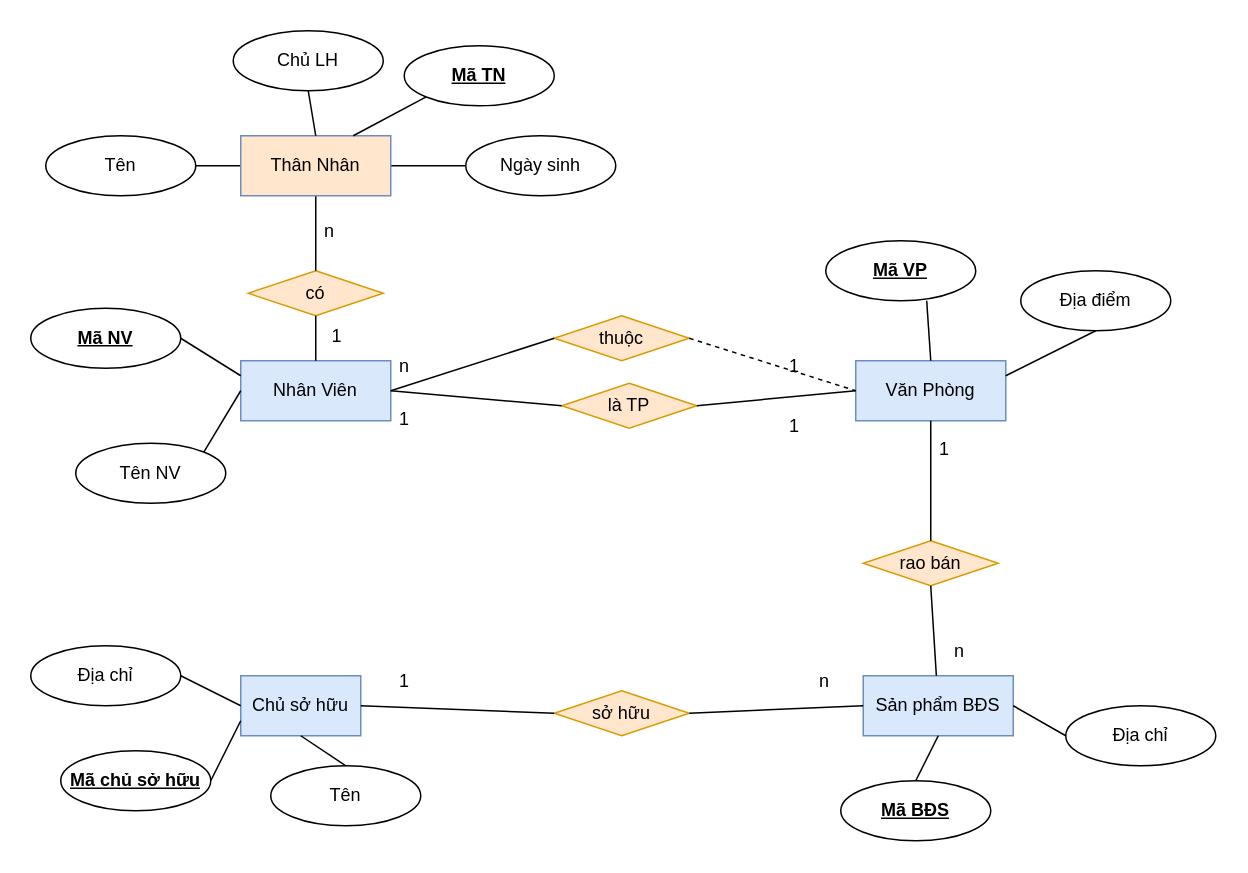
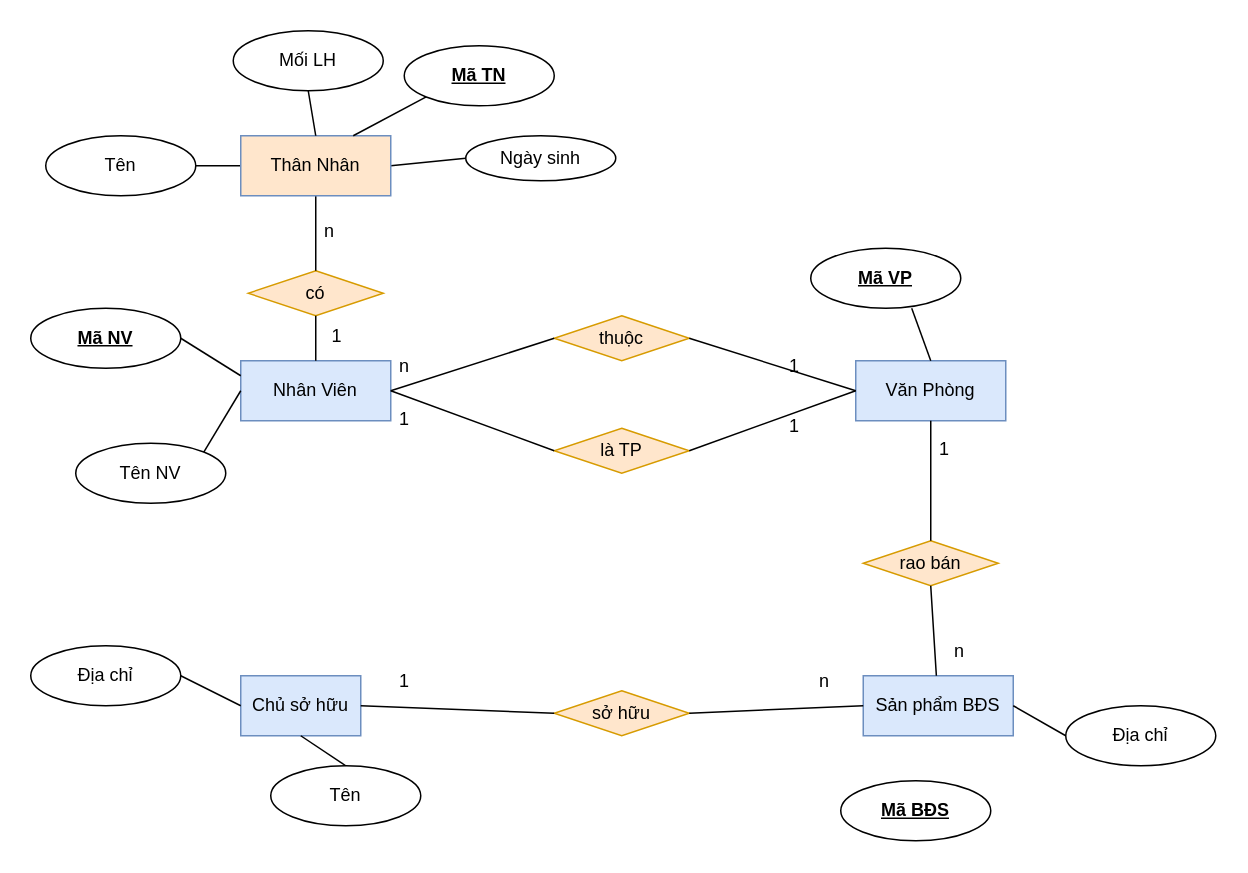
- <mxCell id="53" value="Chủ LH" style="ellipse;whiteSpace=wrap;html=1;align=center;gradientColor=none;" vertex="1" parent="1"><mxGeometry x="155" y="20" width="100" height="40" as="geometry" /></mxCell>
+ <mxCell id="53" value="Mối LH" style="ellipse;whiteSpace=wrap;html=1;align=center;gradientColor=none;" vertex="1" parent="1"><mxGeometry x="155" y="20" width="100" height="40" as="geometry" /></mxCell>
- <mxCell id="26" value="Ngày sinh" style="ellipse;whiteSpace=wrap;html=1;align=center;" parent="1" vertex="1"><mxGeometry x="310" y="90" width="100" height="40" as="geometry" /></mxCell>
+ <mxCell id="26" value="Ngày sinh" style="ellipse;whiteSpace=wrap;html=1;align=center;" parent="1" vertex="1"><mxGeometry x="310" y="90" width="100" height="30" as="geometry" /></mxCell>
- <mxCell id="21" value="Mã VP" style="ellipse;whiteSpace=wrap;html=1;align=center;fontStyle=5" parent="1" vertex="1"><mxGeometry x="550" y="160" width="100" height="40" as="geometry" /></mxCell>
+ <mxCell id="21" value="Mã VP" style="ellipse;whiteSpace=wrap;html=1;align=center;fontStyle=5" parent="1" vertex="1"><mxGeometry x="540" y="165" width="100" height="40" as="geometry" /></mxCell>
- <mxCell id="22" value="Địa điểm" style="ellipse;whiteSpace=wrap;html=1;align=center;" parent="1" vertex="1"><mxGeometry x="680" y="180" width="100" height="40" as="geometry" /></mxCell>
- <mxCell id="34" value="" style="endArrow=none;html=1;rounded=0;exitX=0.5;exitY=1;exitDx=0;exitDy=0;entryX=1;entryY=0.25;entryDx=0;entryDy=0;" parent="1" source="22" target="2" edge="1"><mxGeometry relative="1" as="geometry"><mxPoint x="320" y="330" as="sourcePoint" /><mxPoint x="480" y="330" as="targetPoint" /></mxGeometry></mxCell>
- <mxCell id="12" value="" style="endArrow=none;html=1;rounded=0;entryX=0;entryY=0.5;entryDx=0;entryDy=0;exitX=1;exitY=0.5;exitDx=0;exitDy=0;dashed=1;" parent="1" source="6" target="2" edge="1"><mxGeometry relative="1" as="geometry"><mxPoint x="320" y="330" as="sourcePoint" /><mxPoint x="480" y="330" as="targetPoint" /></mxGeometry></mxCell>
+ <mxCell id="12" value="" style="endArrow=none;html=1;rounded=0;entryX=0;entryY=0.5;entryDx=0;entryDy=0;exitX=1;exitY=0.5;exitDx=0;exitDy=0;" parent="1" source="6" target="2" edge="1"><mxGeometry relative="1" as="geometry"><mxPoint x="320" y="330" as="sourcePoint" /><mxPoint x="480" y="330" as="targetPoint" /></mxGeometry></mxCell>
- <mxCell id="7" value="là TP" style="shape=rhombus;perimeter=rhombusPerimeter;whiteSpace=wrap;html=1;align=center;fillColor=#ffe6cc;strokeColor=#d79b00;" parent="1" vertex="1"><mxGeometry x="374" y="255" width="90" height="30" as="geometry" /></mxCell>
+ <mxCell id="7" value="là TP" style="shape=rhombus;perimeter=rhombusPerimeter;whiteSpace=wrap;html=1;align=center;fillColor=#ffe6cc;strokeColor=#d79b00;" parent="1" vertex="1"><mxGeometry x="369" y="285" width="90" height="30" as="geometry" /></mxCell>
- <mxCell id="39" value="" style="endArrow=none;html=1;rounded=0;exitX=1;exitY=0.5;exitDx=0;exitDy=0;entryX=0;entryY=0.75;entryDx=0;entryDy=0;" parent="1" source="29" target="5" edge="1"><mxGeometry relative="1" as="geometry"><mxPoint x="370" y="380" as="sourcePoint" /><mxPoint x="530" y="380" as="targetPoint" /></mxGeometry></mxCell>
- <mxCell id="40" value="" style="endArrow=none;html=1;rounded=0;exitX=0.5;exitY=0;exitDx=0;exitDy=0;entryX=0.5;entryY=1;entryDx=0;entryDy=0;" parent="1" source="28" target="4" edge="1"><mxGeometry relative="1" as="geometry"><mxPoint x="380" y="390" as="sourcePoint" /><mxPoint x="540" y="390" as="targetPoint" /></mxGeometry></mxCell>
- <mxCell id="29" value="&lt;b&gt;Mã chủ sở hữu&lt;/b&gt;" style="ellipse;whiteSpace=wrap;html=1;align=center;fontStyle=4;" parent="1" vertex="1"><mxGeometry x="40" y="500" width="100" height="40" as="geometry" /></mxCell>
